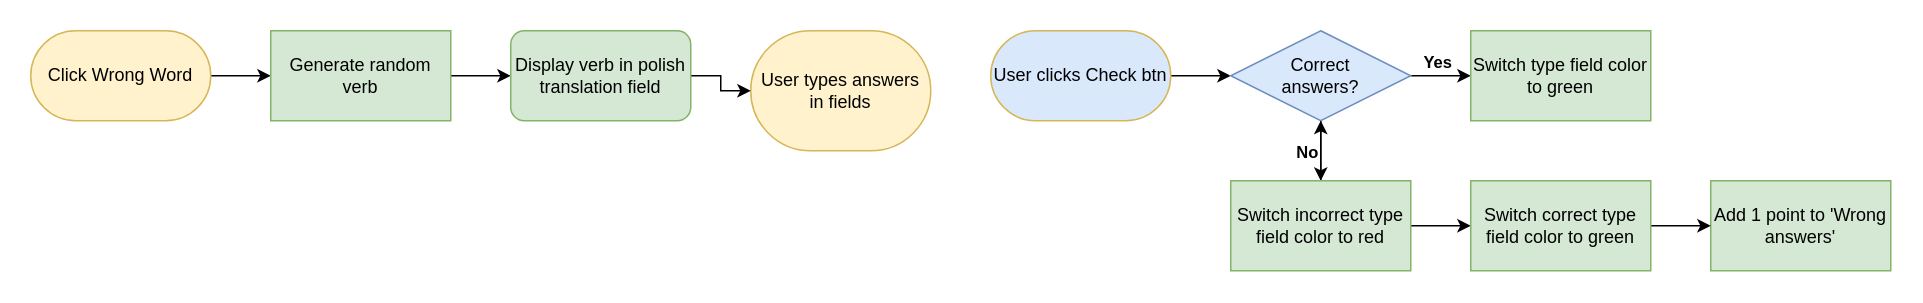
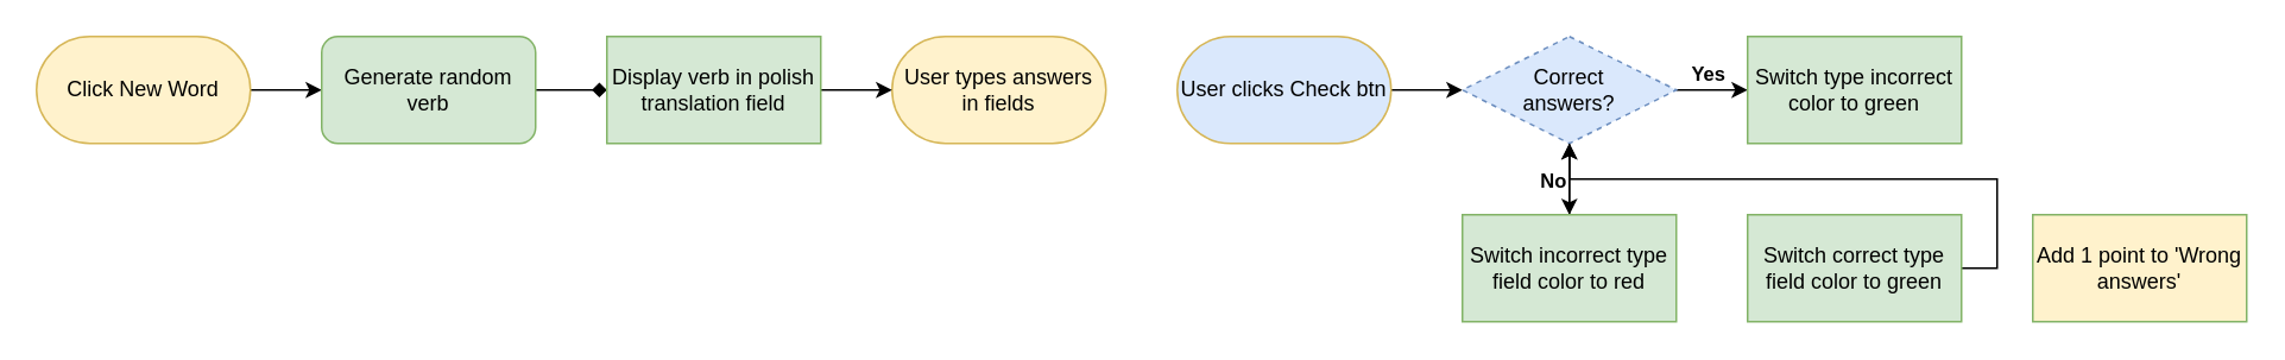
- <mxCell id="3" value="Click Wrong Word" style="rounded=1;whiteSpace=wrap;html=1;arcSize=50;fillColor=#fff2cc;strokeColor=#d6b656;" vertex="1" parent="1"><mxGeometry width="120" height="60" as="geometry" x="20" y="20" /></mxCell>
+ <mxCell id="3" value="Click New Word" style="rounded=1;whiteSpace=wrap;html=1;arcSize=50;fillColor=#fff2cc;strokeColor=#d6b656;" vertex="1" parent="1"><mxGeometry width="120" height="60" as="geometry" x="20" y="20" /></mxCell>
- <mxCell id="5" value="Generate random verb" style="rounded=0;whiteSpace=wrap;html=1;fillColor=#d5e8d4;strokeColor=#82b366;" vertex="1" parent="1"><mxGeometry x="180" width="120" height="60" as="geometry" y="20" /></mxCell>
+ <mxCell id="5" value="Generate random verb" style="whiteSpace=wrap;html=1;fillColor=#d5e8d4;strokeColor=#82b366;rounded=1;" vertex="1" parent="1"><mxGeometry x="180" width="120" height="60" as="geometry" y="20" /></mxCell>
- <mxCell id="4" style="edgeStyle=orthogonalEdgeStyle;rounded=0;orthogonalLoop=1;jettySize=auto;html=1;exitX=1;exitY=0.5;exitDx=0;exitDy=0;" edge="1" parent="1" source="5" target="20"><mxGeometry relative="1" as="geometry" /></mxCell>
+ <mxCell id="4" style="edgeStyle=orthogonalEdgeStyle;rounded=0;orthogonalLoop=1;jettySize=auto;html=1;exitX=1;exitY=0.5;exitDx=0;exitDy=0;endArrow=diamond;" edge="1" parent="1" source="5" target="20"><mxGeometry relative="1" as="geometry" /></mxCell>
- <mxCell id="20" value="Display verb in polish translation field" style="whiteSpace=wrap;html=1;fillColor=#d5e8d4;strokeColor=#82b366;rounded=1;" vertex="1" parent="1"><mxGeometry x="340" width="120" height="60" as="geometry" y="20" /></mxCell>
+ <mxCell id="20" value="Display verb in polish translation field" style="rounded=0;whiteSpace=wrap;html=1;fillColor=#d5e8d4;strokeColor=#82b366;" vertex="1" parent="1"><mxGeometry x="340" width="120" height="60" as="geometry" y="20" /></mxCell>
- <mxCell id="12" value="Correct&lt;div&gt;answers?&lt;/div&gt;" style="rhombus;whiteSpace=wrap;html=1;fillColor=#dae8fc;strokeColor=#6c8ebf;" vertex="1" parent="1"><mxGeometry x="820" width="120" height="60" as="geometry" y="20" /></mxCell>
+ <mxCell id="12" value="Correct&lt;div&gt;answers?&lt;/div&gt;" style="rhombus;whiteSpace=wrap;html=1;fillColor=#dae8fc;strokeColor=#6c8ebf;dashed=1;" vertex="1" parent="1"><mxGeometry x="820" width="120" height="60" as="geometry" y="20" /></mxCell>
- <mxCell id="14" value="Switch type field color to green" style="rounded=0;whiteSpace=wrap;html=1;fillColor=#d5e8d4;strokeColor=#82b366;" vertex="1" parent="1"><mxGeometry x="980" width="120" height="60" as="geometry" y="20" /></mxCell>
+ <mxCell id="14" value="Switch type incorrect color to green" style="rounded=0;whiteSpace=wrap;html=1;fillColor=#d5e8d4;strokeColor=#82b366;" vertex="1" parent="1"><mxGeometry x="980" width="120" height="60" as="geometry" y="20" /></mxCell>
- <mxCell id="6" value="User types answers in fields" style="rounded=1;whiteSpace=wrap;html=1;arcSize=50;fillColor=#fff2cc;strokeColor=#d6b656;" vertex="1" parent="1"><mxGeometry x="500" y="20" width="120" height="80" as="geometry" /></mxCell>
+ <mxCell id="6" value="User types answers in fields" style="rounded=1;whiteSpace=wrap;html=1;arcSize=50;fillColor=#fff2cc;strokeColor=#d6b656;" vertex="1" parent="1"><mxGeometry x="500" width="120" height="60" as="geometry" y="20" /></mxCell>
- <mxCell id="17" style="edgeStyle=orthogonalEdgeStyle;rounded=0;orthogonalLoop=1;jettySize=auto;html=1;exitX=1;exitY=0.5;exitDx=0;exitDy=0;" edge="1" parent="1" source="18" target="23"><mxGeometry relative="1" as="geometry" /></mxCell>
- <mxCell id="22" style="edgeStyle=orthogonalEdgeStyle;rounded=0;orthogonalLoop=1;jettySize=auto;html=1;exitX=1;exitY=0.5;exitDx=0;exitDy=0;entryX=0;entryY=0.5;entryDx=0;entryDy=0;" edge="1" parent="1" source="23" target="21"><mxGeometry relative="1" as="geometry" /></mxCell>
+ <mxCell id="22" style="edgeStyle=orthogonalEdgeStyle;rounded=0;orthogonalLoop=1;jettySize=auto;html=1;exitX=1;exitY=0.5;exitDx=0;exitDy=0;" edge="1" parent="1" source="23" target="12"><mxGeometry relative="1" as="geometry" /></mxCell>
- <mxCell id="21" value="Add 1 point to 'Wrong answers'" style="rounded=0;whiteSpace=wrap;html=1;fillColor=#d5e8d4;strokeColor=#82b366;" vertex="1" parent="1"><mxGeometry x="1140" y="120" width="120" height="60" as="geometry" /></mxCell>
+ <mxCell id="21" value="Add 1 point to 'Wrong answers'" style="rounded=0;whiteSpace=wrap;html=1;fillColor=#fff2cc;strokeColor=#82b366;" vertex="1" parent="1"><mxGeometry x="1140" y="120" width="120" height="60" as="geometry" /></mxCell>
